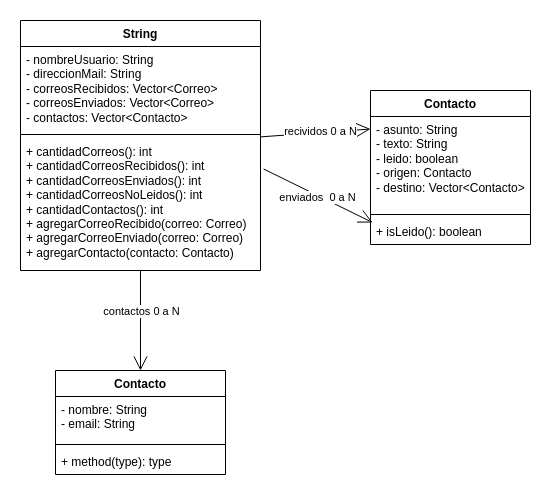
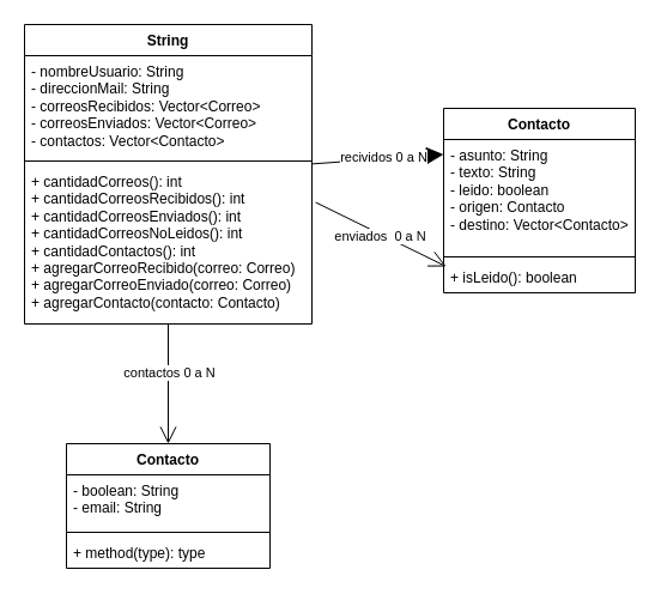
- <mxCell id="6" value="" style="endArrow=open;endFill=1;endSize=12;html=1;rounded=0;entryX=0;entryY=0.25;entryDx=0;entryDy=0;" parent="1" source="8" target="12" edge="1"><mxGeometry width="160" relative="1" as="geometry"><mxPoint x="290" y="130" as="sourcePoint" /><mxPoint x="190" y="-70" as="targetPoint" /></mxGeometry></mxCell>
+ <mxCell id="6" value="" style="endArrow=block;endFill=1;endSize=12;html=1;rounded=0;entryX=0;entryY=0.25;entryDx=0;entryDy=0;" parent="1" source="8" target="12" edge="1"><mxGeometry width="160" relative="1" as="geometry"><mxPoint x="290" y="130" as="sourcePoint" /><mxPoint x="190" y="-70" as="targetPoint" /></mxGeometry></mxCell>
- <mxCell id="3" value="- nombre: String&amp;nbsp;&lt;div&gt;- email: String &lt;/div&gt;" style="text;strokeColor=none;fillColor=none;align=left;verticalAlign=top;spacingLeft=4;spacingRight=4;overflow=hidden;rotatable=0;points=[[0,0.5],[1,0.5]];portConstraint=eastwest;whiteSpace=wrap;html=1;" parent="2" vertex="1"><mxGeometry y="26" width="170" height="44" as="geometry" /></mxCell>
+ <mxCell id="3" value="- boolean: String&amp;nbsp;&lt;div&gt;- email: String &lt;/div&gt;" style="text;strokeColor=none;fillColor=none;align=left;verticalAlign=top;spacingLeft=4;spacingRight=4;overflow=hidden;rotatable=0;points=[[0,0.5],[1,0.5]];portConstraint=eastwest;whiteSpace=wrap;html=1;" parent="2" vertex="1"><mxGeometry y="26" width="170" height="44" as="geometry" /></mxCell>
